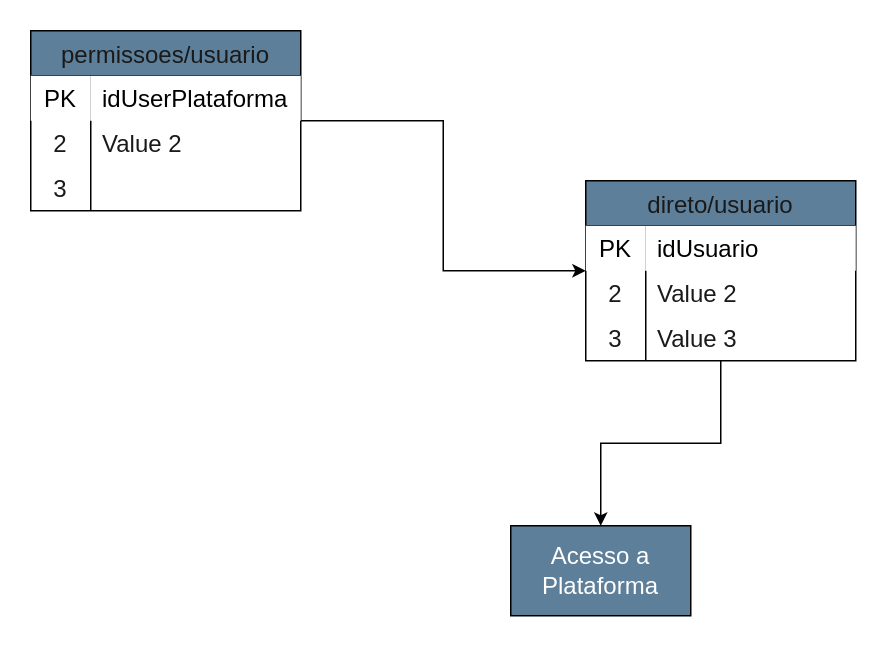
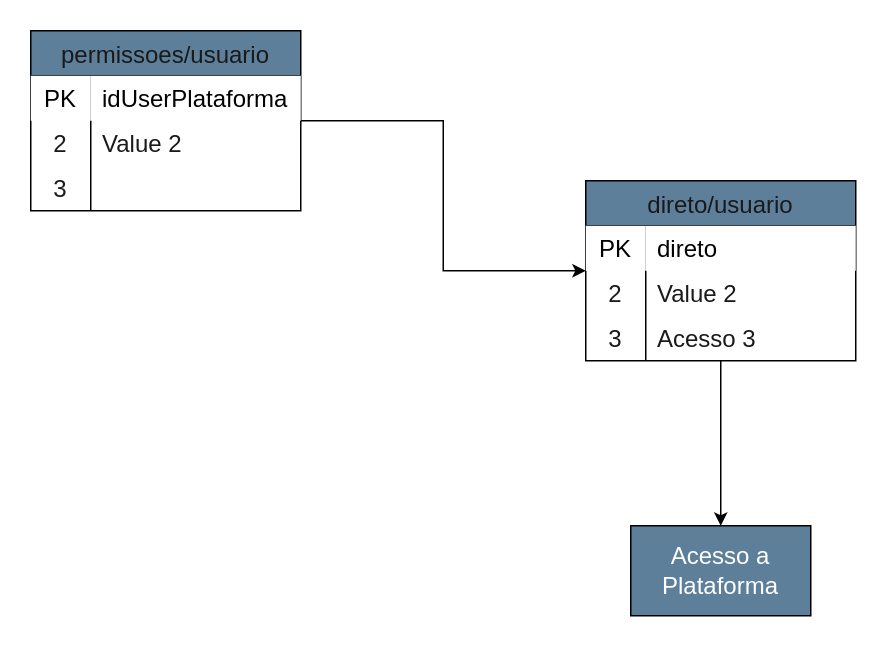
- <mxCell id="17" value="idUsuario" style="shape=partialRectangle;html=1;whiteSpace=wrap;connectable=0;top=0;left=0;bottom=0;right=0;align=left;spacingLeft=6;overflow=hidden;fontSize=16;" vertex="1" parent="15"><mxGeometry x="40" width="140" height="30" as="geometry"><mxRectangle width="140" height="30" as="alternateBounds" /></mxGeometry></mxCell>
+ <mxCell id="17" value="direto" style="shape=partialRectangle;html=1;whiteSpace=wrap;connectable=0;top=0;left=0;bottom=0;right=0;align=left;spacingLeft=6;overflow=hidden;fontSize=16;" vertex="1" parent="15"><mxGeometry x="40" width="140" height="30" as="geometry"><mxRectangle width="140" height="30" as="alternateBounds" /></mxGeometry></mxCell>
- <mxCell id="23" value="Value 3" style="shape=partialRectangle;html=1;whiteSpace=wrap;connectable=0;fillColor=none;top=0;left=0;bottom=0;right=0;align=left;spacingLeft=6;overflow=hidden;strokeColor=inherit;fontSize=16;fontColor=#1A1A1A;" vertex="1" parent="21"><mxGeometry x="40" width="140" height="30" as="geometry"><mxRectangle width="140" height="30" as="alternateBounds" /></mxGeometry></mxCell>
+ <mxCell id="23" value="Acesso 3" style="shape=partialRectangle;html=1;whiteSpace=wrap;connectable=0;fillColor=none;top=0;left=0;bottom=0;right=0;align=left;spacingLeft=6;overflow=hidden;strokeColor=inherit;fontSize=16;fontColor=#1A1A1A;" vertex="1" parent="21"><mxGeometry x="40" width="140" height="30" as="geometry"><mxRectangle width="140" height="30" as="alternateBounds" /></mxGeometry></mxCell>
- <mxCell id="24" value="&lt;font color=&quot;#ffffff&quot;&gt;Acesso a Plataforma&lt;/font&gt;" style="whiteSpace=wrap;html=1;fontSize=16;fillColor=#5D7F99;fontColor=#1A1A1A;startSize=30;fontStyle=0;" vertex="1" parent="1"><mxGeometry x="340" y="350" width="120" height="60" as="geometry" /></mxCell>
+ <mxCell id="24" value="&lt;font color=&quot;#ffffff&quot;&gt;Acesso a Plataforma&lt;/font&gt;" style="whiteSpace=wrap;html=1;fontSize=16;fillColor=#5D7F99;fontColor=#1A1A1A;startSize=30;fontStyle=0;" vertex="1" parent="1"><mxGeometry x="420" y="350" width="120" height="60" as="geometry" /></mxCell>
